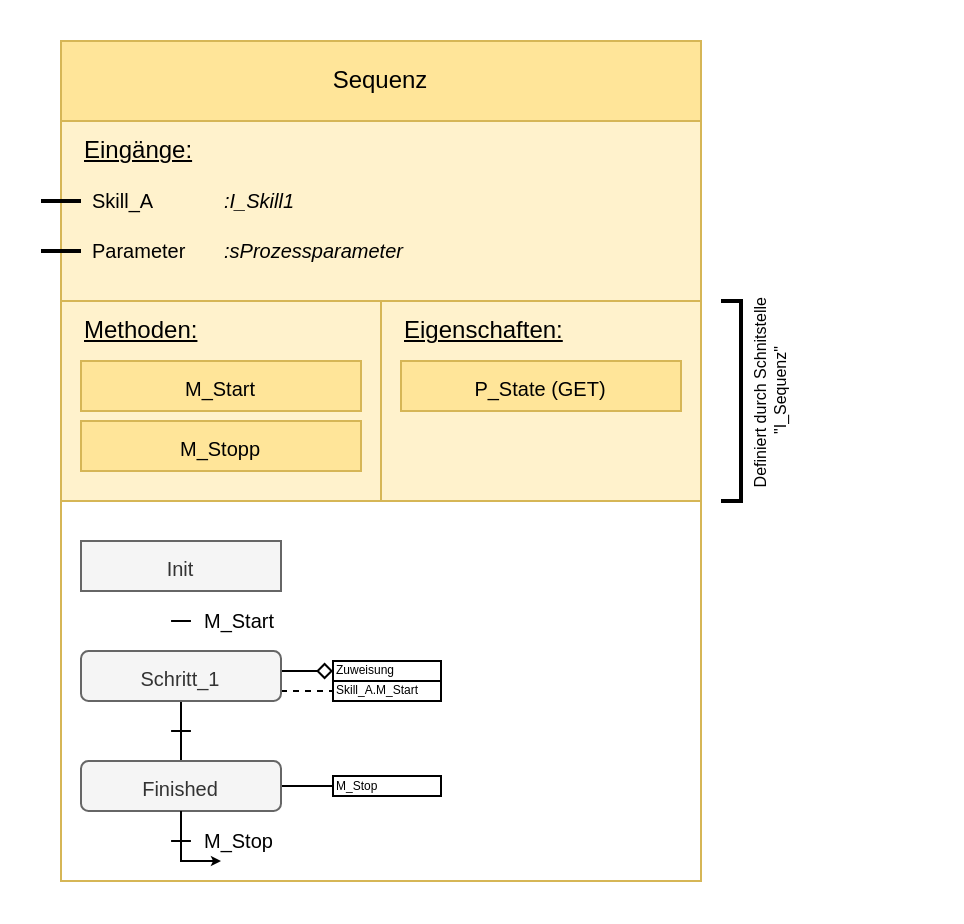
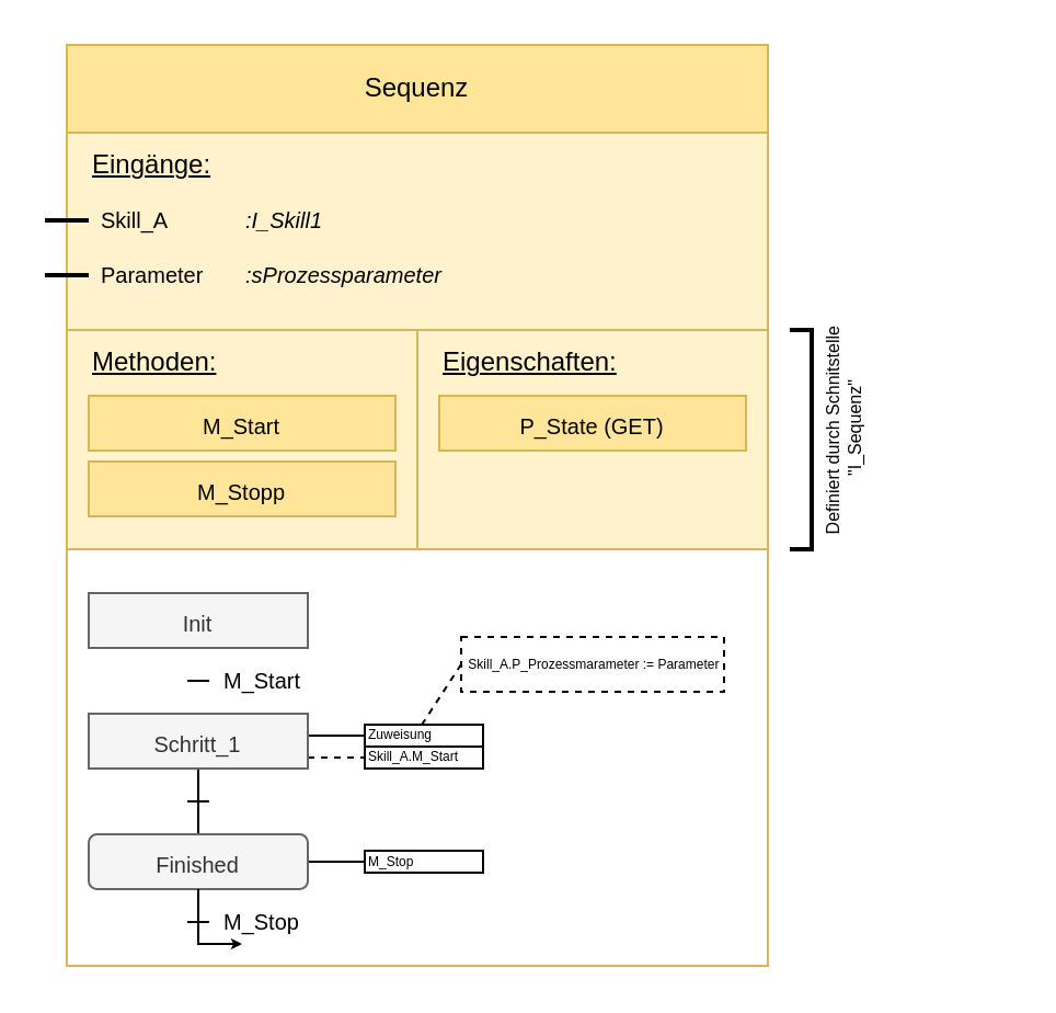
+ <mxCell id="35" value="&amp;nbsp;Skill_A.P_Prozessmarameter :=&amp;nbsp;&lt;span style=&quot;background-color: initial;&quot;&gt;Parameter&lt;/span&gt;" style="rounded=0;whiteSpace=wrap;html=1;fontSize=6;align=left;verticalAlign=middle;dashed=1;" vertex="1" parent="1"><mxGeometry x="210" y="290" width="120" height="25" as="geometry" /></mxCell>
+ <mxCell id="36" value="" style="endArrow=none;dashed=1;html=1;rounded=0;exitX=0.481;exitY=0.012;exitDx=0;exitDy=0;entryX=0;entryY=0.5;entryDx=0;entryDy=0;exitPerimeter=0;" edge="1" parent="1" source="34" target="35"><mxGeometry width="50" height="50" relative="1" as="geometry"><mxPoint x="170" y="330" as="sourcePoint" /><mxPoint x="220" y="280" as="targetPoint" /></mxGeometry></mxCell>
- <mxCell id="22" style="edgeStyle=orthogonalEdgeStyle;rounded=0;orthogonalLoop=1;jettySize=auto;html=1;entryX=0;entryY=0.5;entryDx=0;entryDy=0;endArrow=diamond;endFill=0;" edge="1" parent="1" source="23" target="34"><mxGeometry relative="1" as="geometry"><Array as="points"><mxPoint x="150" y="335" /><mxPoint x="150" y="335" /></Array></mxGeometry></mxCell>
+ <mxCell id="22" style="edgeStyle=orthogonalEdgeStyle;rounded=0;orthogonalLoop=1;jettySize=auto;html=1;entryX=0;entryY=0.5;entryDx=0;entryDy=0;endArrow=none;endFill=0;" edge="1" parent="1" source="23" target="34"><mxGeometry relative="1" as="geometry"><Array as="points"><mxPoint x="150" y="335" /><mxPoint x="150" y="335" /></Array></mxGeometry></mxCell>
- <mxCell id="23" value="&lt;span style=&quot;font-size: 10px;&quot;&gt;Schritt_1&lt;/span&gt;" style="whiteSpace=wrap;html=1;fillColor=#f5f5f5;strokeColor=#666666;fontSize=14;fontColor=#333333;rounded=1;" vertex="1" parent="1"><mxGeometry x="40" y="325" width="100" height="25" as="geometry" /></mxCell>
+ <mxCell id="23" value="&lt;span style=&quot;font-size: 10px;&quot;&gt;Schritt_1&lt;/span&gt;" style="rounded=0;whiteSpace=wrap;html=1;fillColor=#f5f5f5;strokeColor=#666666;fontSize=14;fontColor=#333333;" vertex="1" parent="1"><mxGeometry x="40" y="325" width="100" height="25" as="geometry" /></mxCell>
